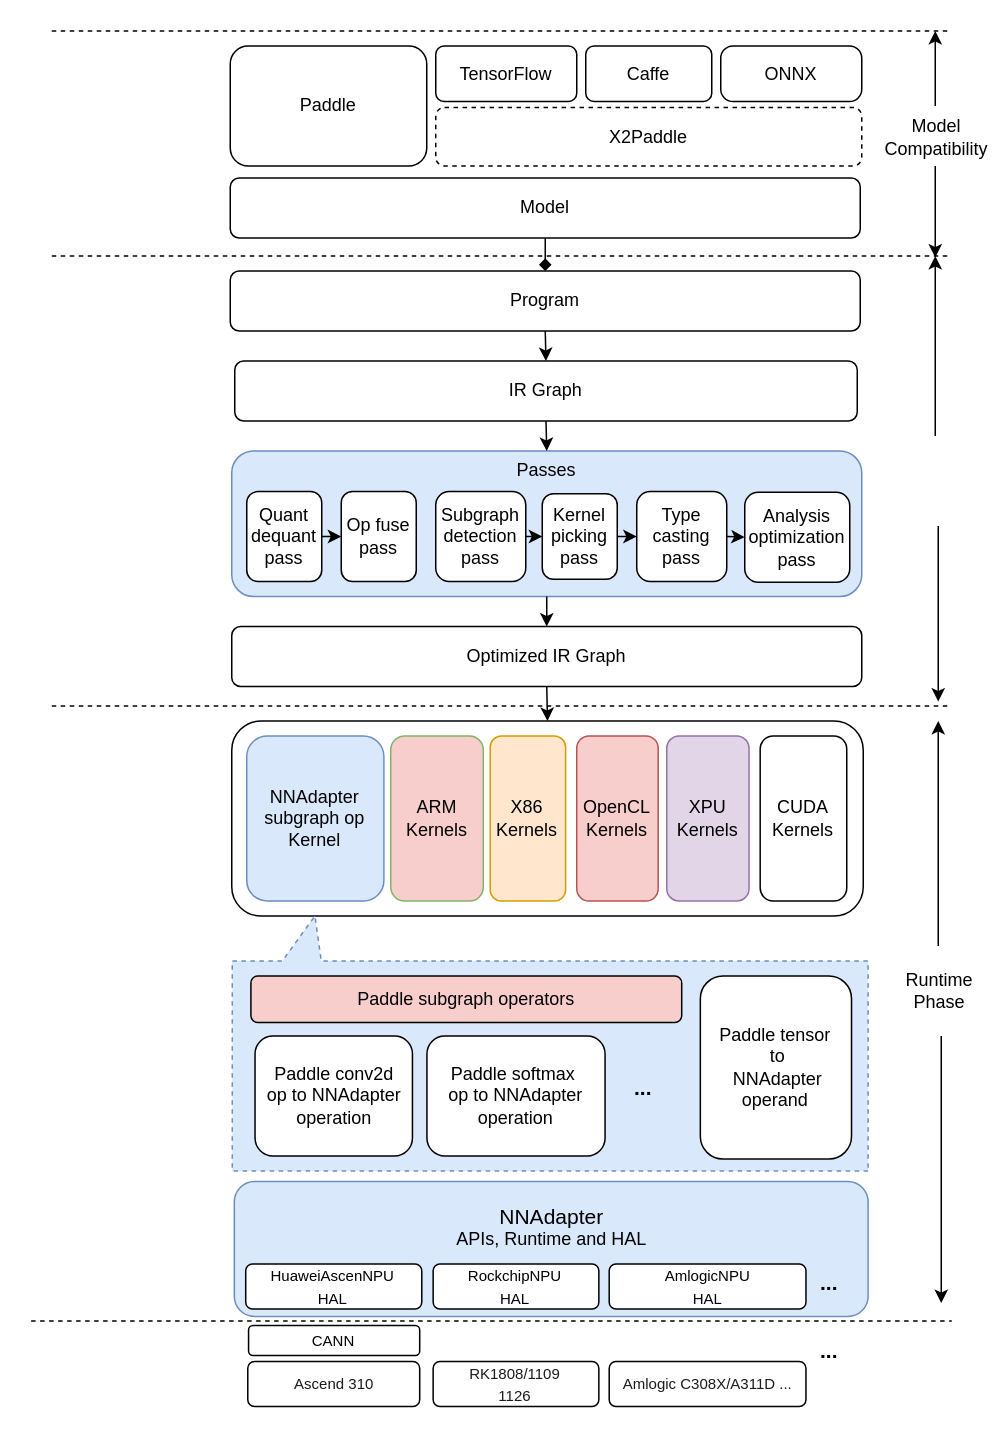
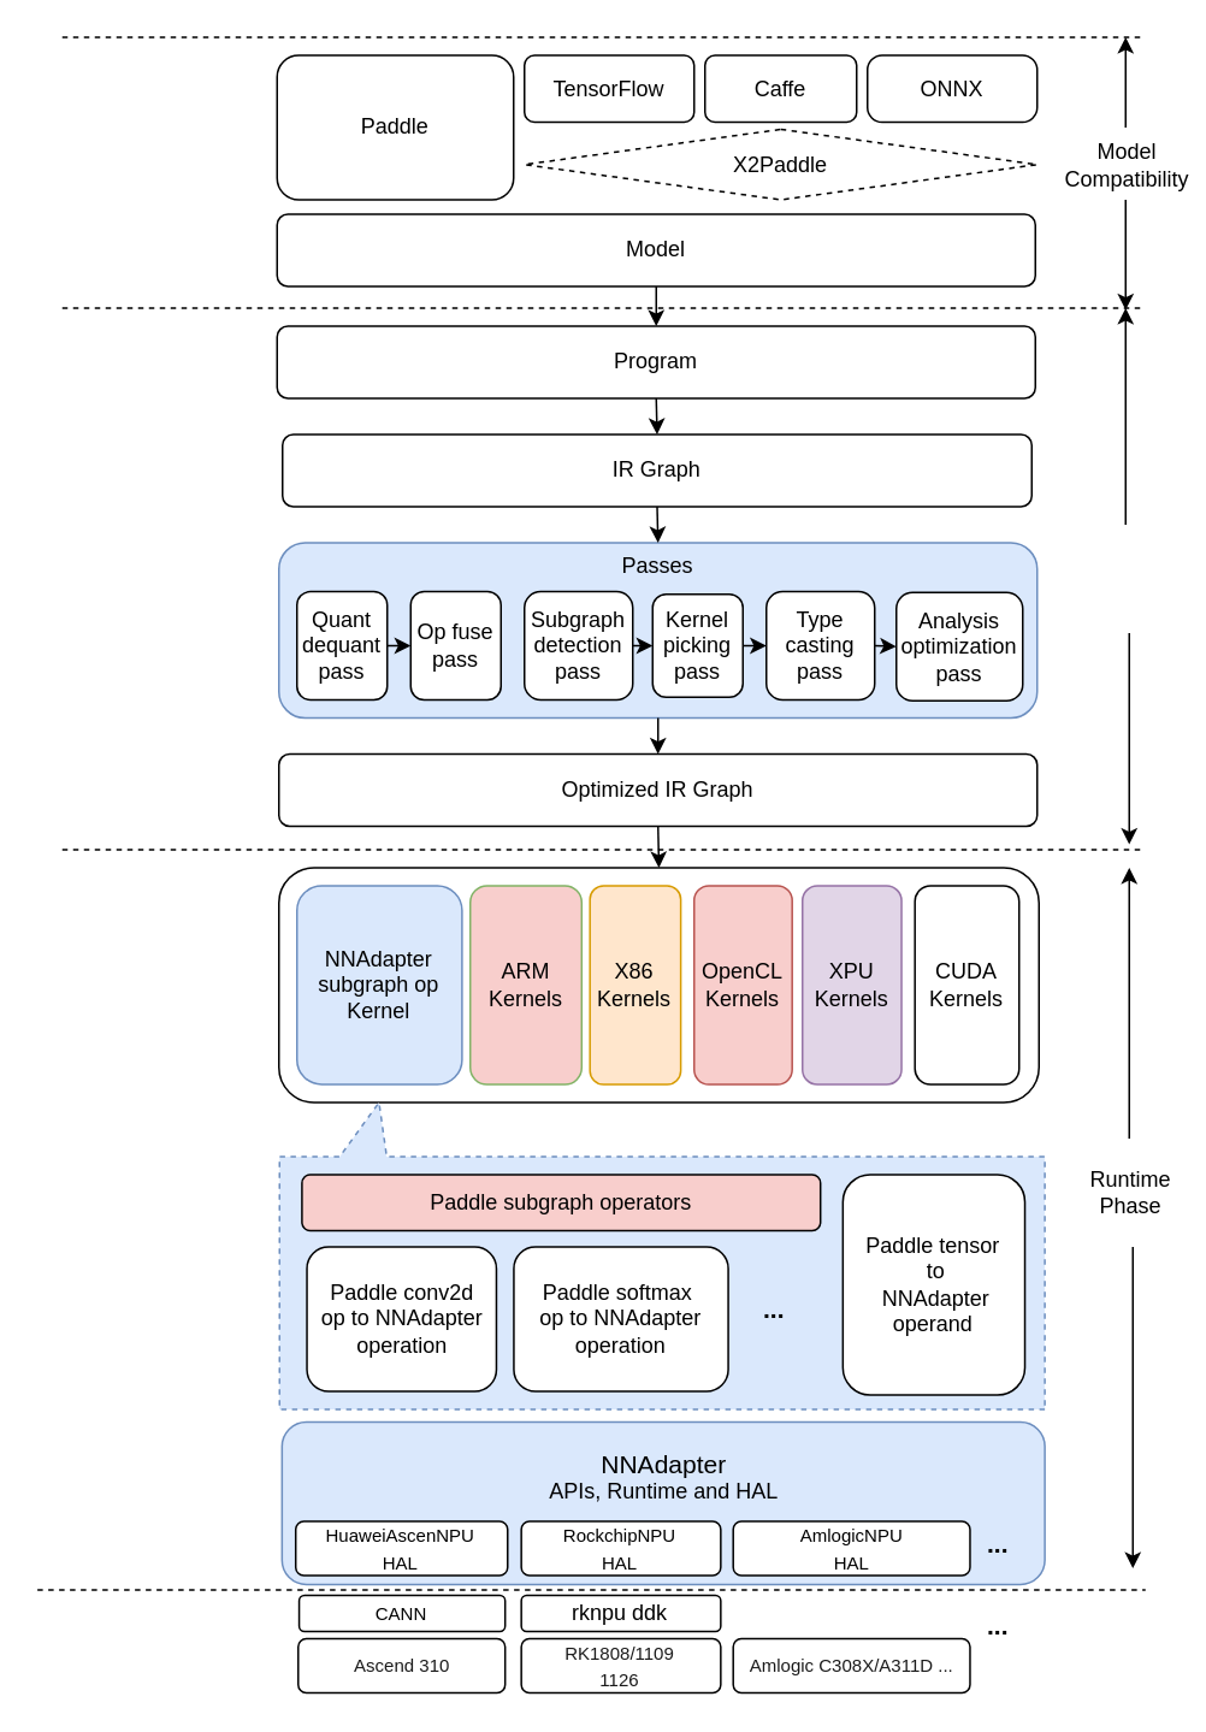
- <mxCell id="31" value="X2Paddle" style="rounded=1;whiteSpace=wrap;dashed=1;html=1;" parent="1" vertex="1"><mxGeometry x="290" y="71" width="284" height="39" as="geometry" /></mxCell>
+ <mxCell id="31" value="X2Paddle" style="rhombus;whiteSpace=wrap;dashed=1;html=1;" parent="1" vertex="1"><mxGeometry x="290" y="71" width="284" height="39" as="geometry" /></mxCell>
- <mxCell id="11" value="" style="endArrow=diamond;html=1;exitX=0.5;exitY=1;exitDx=0;exitDy=0;entryX=0.5;entryY=0;entryDx=0;entryDy=0;" parent="1" source="2" target="3" edge="1"><mxGeometry width="50" height="50" relative="1" as="geometry"><mxPoint x="154" y="670" as="sourcePoint" /><mxPoint x="204" y="620" as="targetPoint" /></mxGeometry></mxCell>
+ <mxCell id="11" value="" style="endArrow=classic;html=1;exitX=0.5;exitY=1;exitDx=0;exitDy=0;entryX=0.5;entryY=0;entryDx=0;entryDy=0;" parent="1" source="2" target="3" edge="1"><mxGeometry width="50" height="50" relative="1" as="geometry"><mxPoint x="154" y="670" as="sourcePoint" /><mxPoint x="204" y="620" as="targetPoint" /></mxGeometry></mxCell>
+ <mxCell id="57" value="rknpu ddk" style="rounded=1;whiteSpace=wrap;html=1;" parent="47" vertex="1"><mxGeometry x="132.555" y="233" width="110.462" height="20" as="geometry" /></mxCell>
